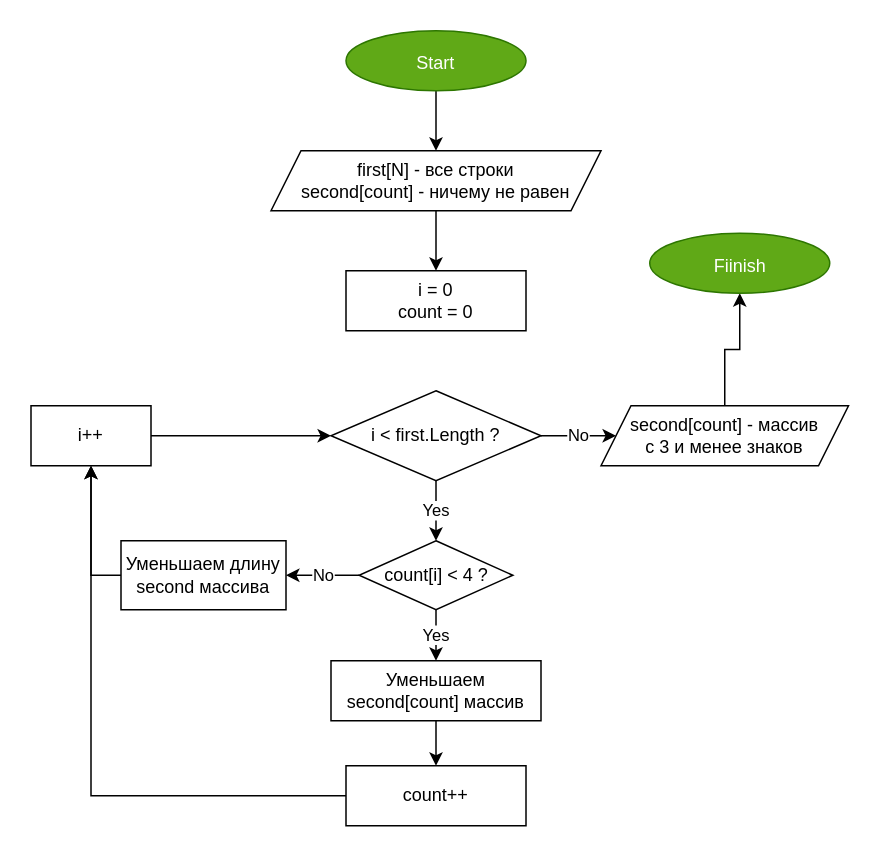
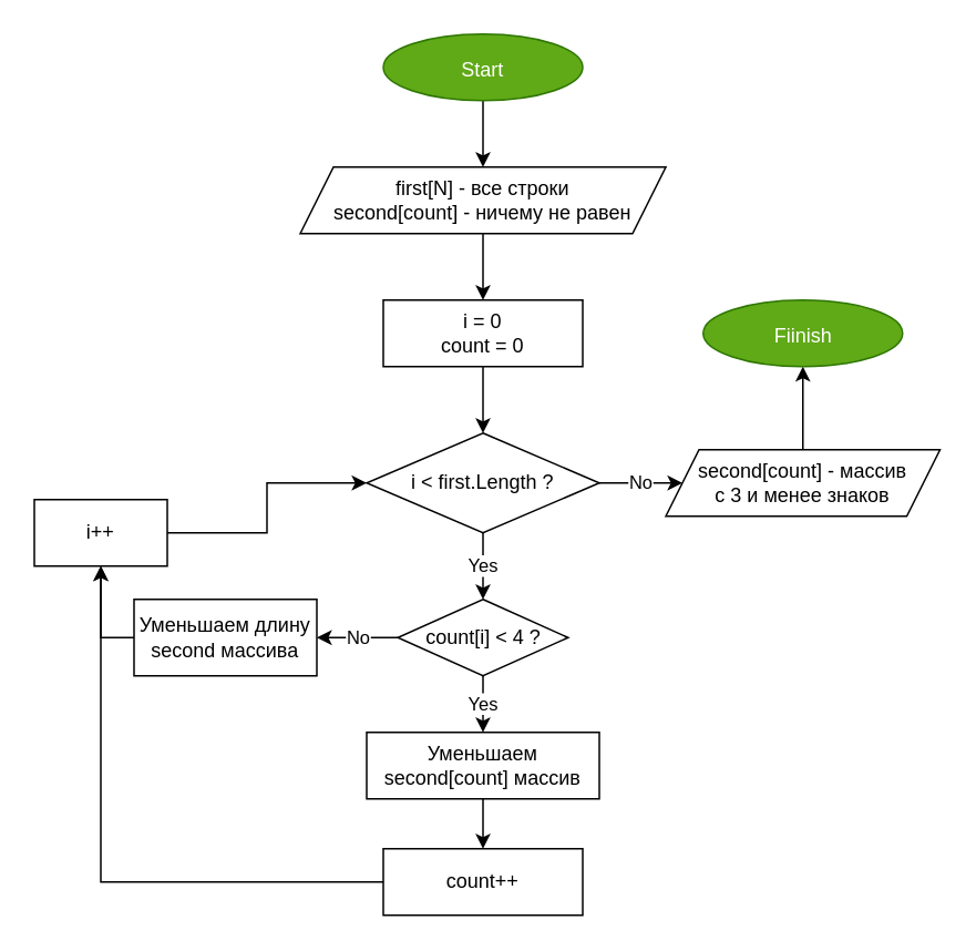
- <mxCell id="20" value="&lt;font style=&quot;font-size: 12px;&quot;&gt;Fiinish&lt;/font&gt;" style="ellipse;whiteSpace=wrap;html=1;fontSize=16;fillColor=#60a917;strokeColor=#2D7600;fontColor=#ffffff;" parent="1" vertex="1"><mxGeometry x="432.5" y="155" width="120" height="40" as="geometry" /></mxCell>
+ <mxCell id="20" value="&lt;font style=&quot;font-size: 12px;&quot;&gt;Fiinish&lt;/font&gt;" style="ellipse;whiteSpace=wrap;html=1;fontSize=16;fillColor=#60a917;strokeColor=#2D7600;fontColor=#ffffff;" parent="1" vertex="1"><mxGeometry x="422.5" y="180" width="120" height="40" as="geometry" /></mxCell>
+ <mxCell id="12" style="edgeStyle=orthogonalEdgeStyle;rounded=0;orthogonalLoop=1;jettySize=auto;html=1;exitX=0.5;exitY=1;exitDx=0;exitDy=0;entryX=0.5;entryY=0;entryDx=0;entryDy=0;" parent="1" source="13" target="8" edge="1"><mxGeometry relative="1" as="geometry" /></mxCell>
- <mxCell id="17" value="i++" style="rounded=0;whiteSpace=wrap;html=1;" parent="1" vertex="1"><mxGeometry x="20" y="270" width="80" height="40" as="geometry" /></mxCell>
+ <mxCell id="17" value="i++" style="rounded=0;whiteSpace=wrap;html=1;" parent="1" vertex="1"><mxGeometry x="20" y="300" width="80" height="40" as="geometry" /></mxCell>
